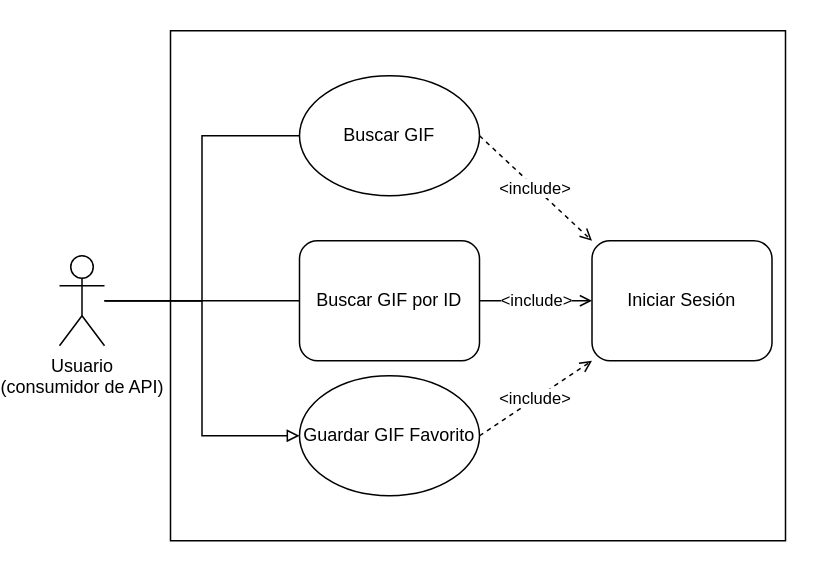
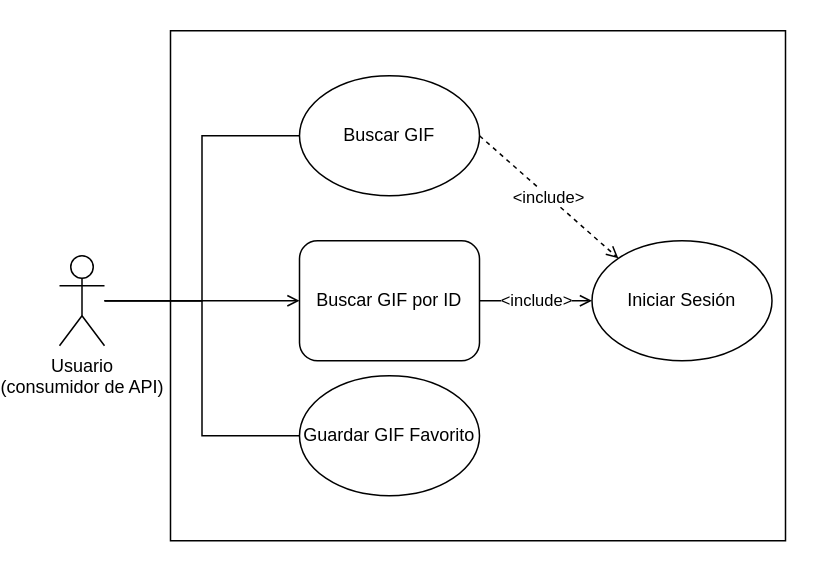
- <mxCell id="3" style="edgeStyle=orthogonalEdgeStyle;rounded=0;orthogonalLoop=1;jettySize=auto;html=1;endArrow=none;endFill=0;entryX=0;entryY=0.5;entryDx=0;entryDy=0;" parent="1" source="6" target="12" edge="1"><mxGeometry relative="1" as="geometry"><mxPoint x="130" y="250" as="targetPoint" /></mxGeometry></mxCell>
+ <mxCell id="3" style="edgeStyle=orthogonalEdgeStyle;rounded=0;orthogonalLoop=1;jettySize=auto;html=1;endArrow=open;endFill=0;entryX=0;entryY=0.5;entryDx=0;entryDy=0;" parent="1" source="6" target="12" edge="1"><mxGeometry relative="1" as="geometry"><mxPoint x="130" y="250" as="targetPoint" /></mxGeometry></mxCell>
- <mxCell id="10" value="&lt;div&gt;Iniciar&amp;nbsp;&lt;span style=&quot;background-color: initial;&quot;&gt;Sesión&lt;/span&gt;&lt;/div&gt;" style="whiteSpace=wrap;html=1;rounded=1;" parent="1" vertex="1"><mxGeometry x="375" y="160" width="120" height="80" as="geometry" /></mxCell>
+ <mxCell id="10" value="&lt;div&gt;Iniciar&amp;nbsp;&lt;span style=&quot;background-color: initial;&quot;&gt;Sesión&lt;/span&gt;&lt;/div&gt;" style="ellipse;whiteSpace=wrap;html=1;" parent="1" vertex="1"><mxGeometry x="375" y="160" width="120" height="80" as="geometry" /></mxCell>
- <mxCell id="8" value="&amp;lt;include&amp;gt;" style="rounded=0;orthogonalLoop=1;jettySize=auto;html=1;dashed=1;endArrow=open;endFill=0;exitX=1;exitY=0.5;exitDx=0;exitDy=0;entryX=0;entryY=1;entryDx=0;entryDy=0;" parent="1" source="13" target="10" edge="1"><mxGeometry relative="1" as="geometry"><mxPoint x="550" y="330" as="sourcePoint" /><mxPoint x="650" y="300" as="targetPoint" /></mxGeometry></mxCell>
- <mxCell id="5" style="edgeStyle=orthogonalEdgeStyle;rounded=0;orthogonalLoop=1;jettySize=auto;html=1;entryX=0;entryY=0.5;entryDx=0;entryDy=0;endArrow=block;endFill=0;" parent="1" source="6" target="13" edge="1"><mxGeometry relative="1" as="geometry" /></mxCell>
+ <mxCell id="5" style="edgeStyle=orthogonalEdgeStyle;rounded=0;orthogonalLoop=1;jettySize=auto;html=1;entryX=0;entryY=0.5;entryDx=0;entryDy=0;endArrow=none;endFill=0;" parent="1" source="6" target="13" edge="1"><mxGeometry relative="1" as="geometry" /></mxCell>
